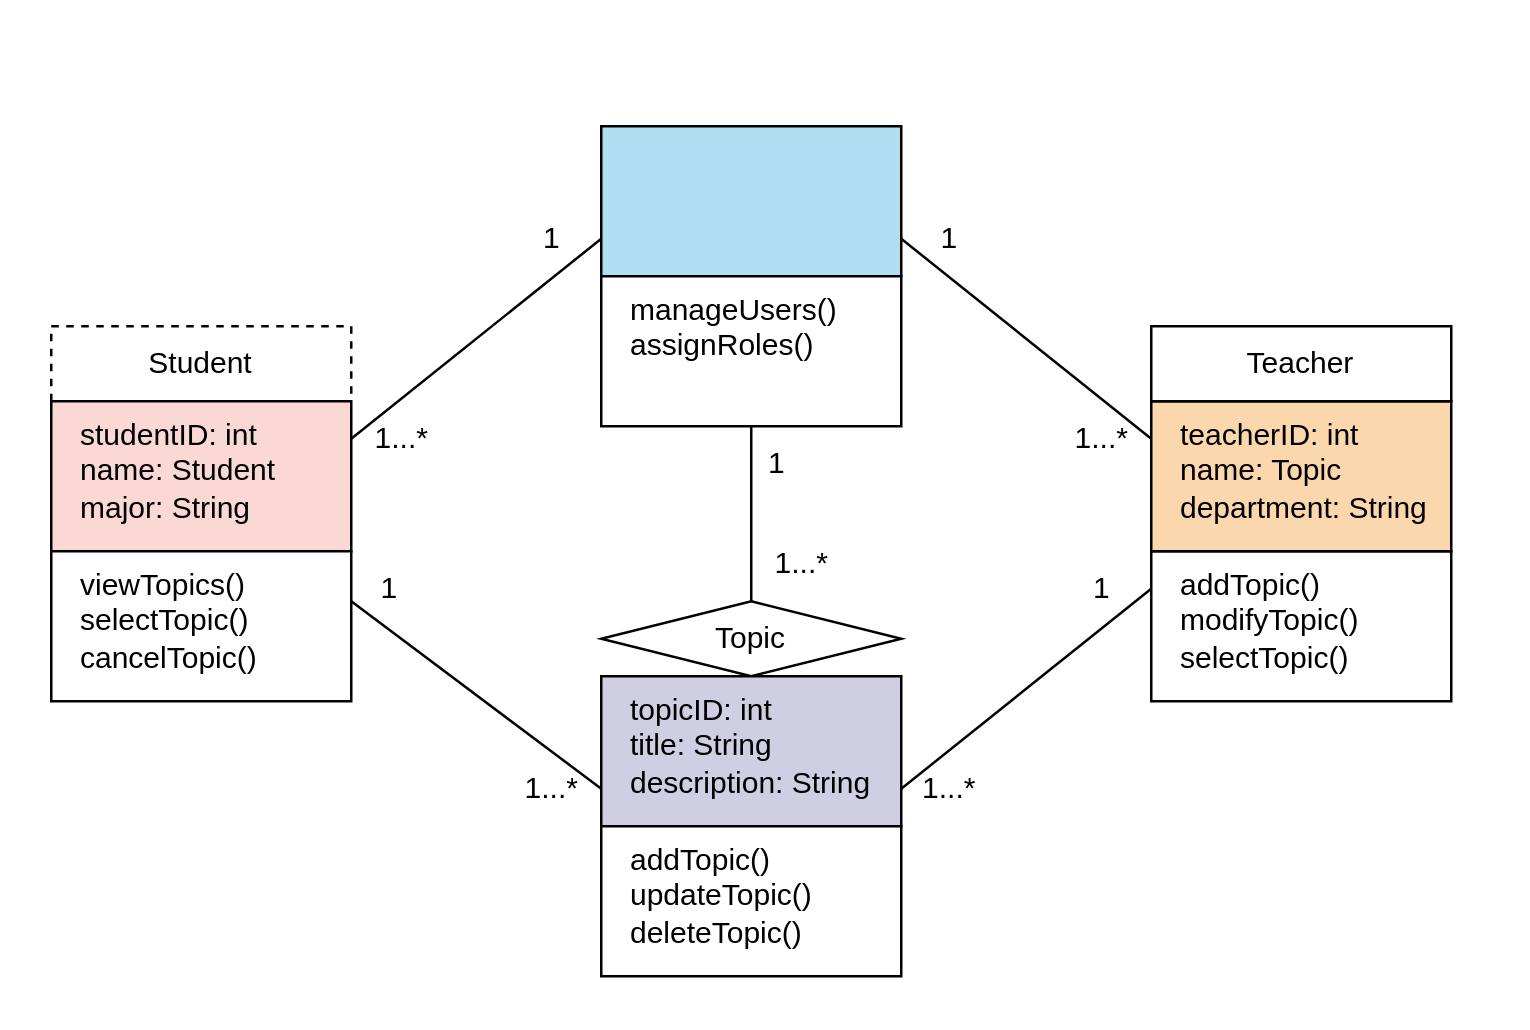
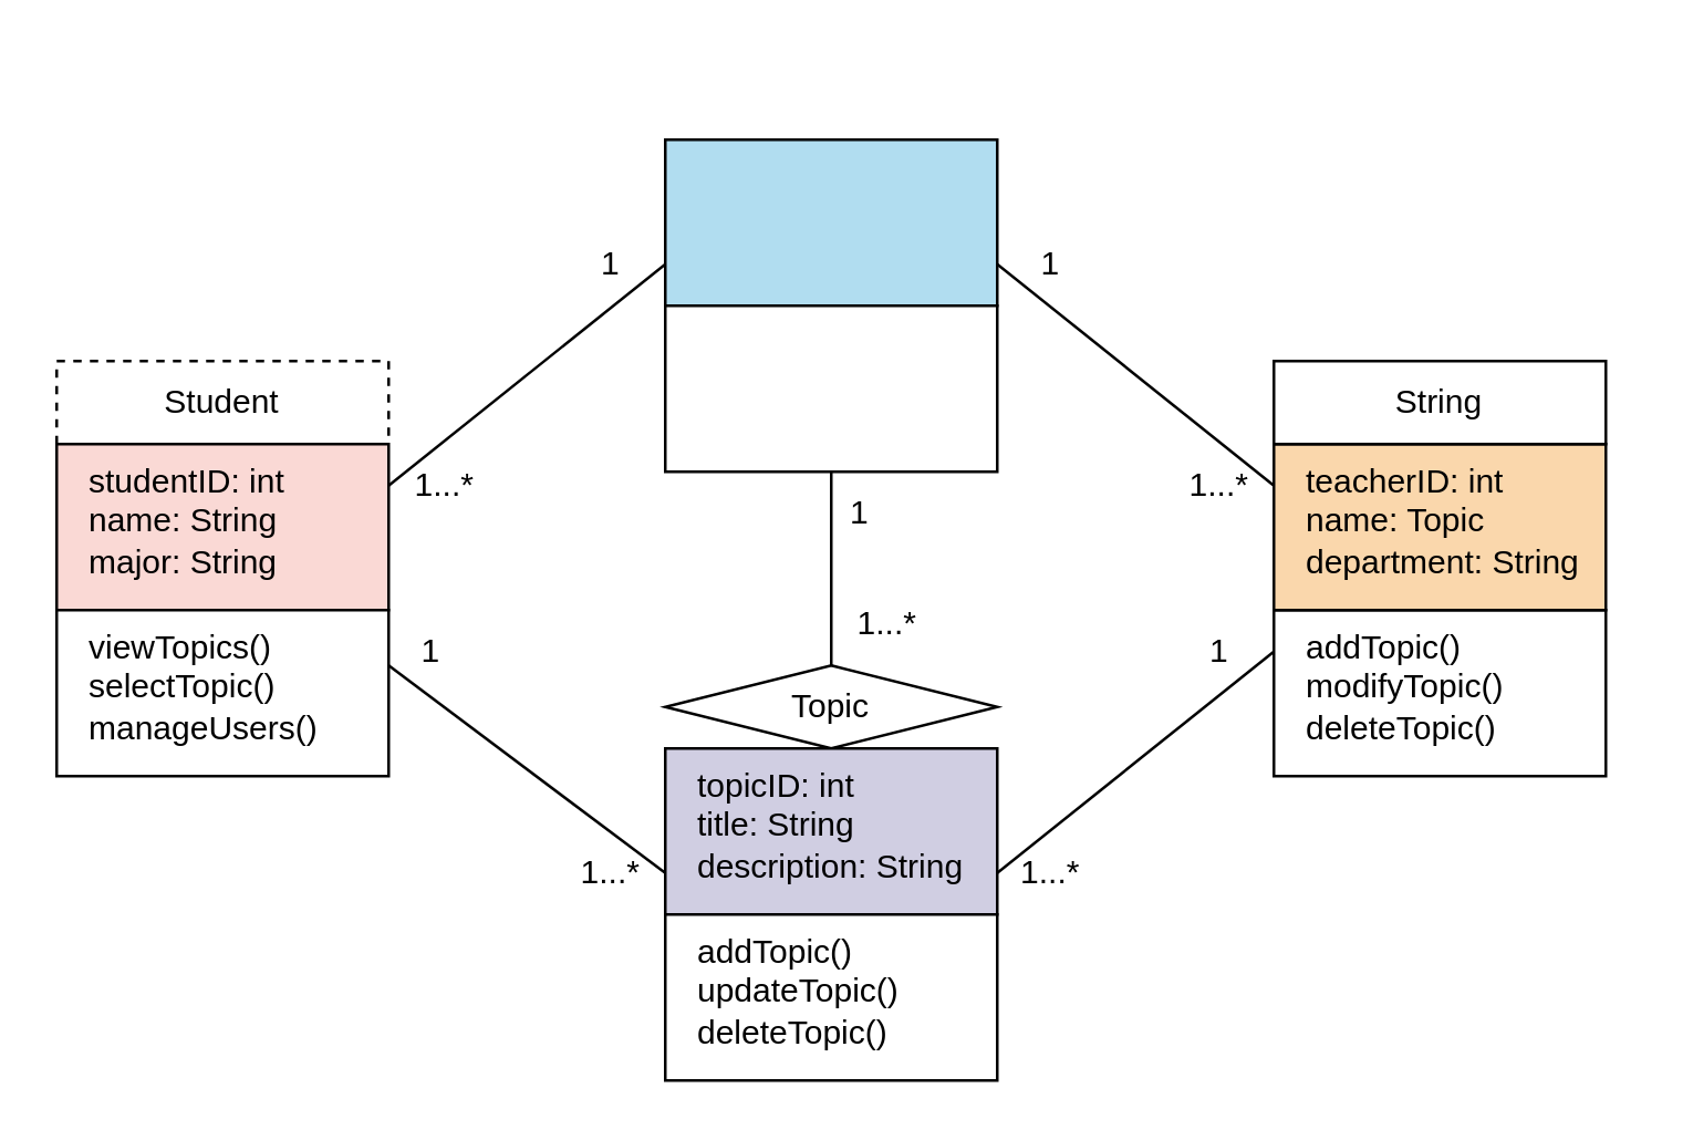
- <mxCell id="11" value="manageUsers()&lt;br&gt;assignRoles()" style="text;whiteSpace=wrap;html=1;" vertex="1" parent="8"><mxGeometry x="10" y="90" width="110" height="50" as="geometry" /></mxCell>
- <mxCell id="7" value="Teacher" style="rounded=0;whiteSpace=wrap;html=1;" vertex="1" parent="2"><mxGeometry width="120" height="30" as="geometry" /></mxCell>
+ <mxCell id="7" value="String" style="rounded=0;whiteSpace=wrap;html=1;" vertex="1" parent="2"><mxGeometry width="120" height="30" as="geometry" /></mxCell>
- <mxCell id="23" value="studentID: int&lt;br&gt;name: Student&lt;br&gt;major: String" style="text;whiteSpace=wrap;html=1;" vertex="1" parent="19"><mxGeometry x="10" y="30" width="100" height="90" as="geometry" /></mxCell>
+ <mxCell id="23" value="studentID: int&lt;br&gt;name: String&lt;br&gt;major: String" style="text;whiteSpace=wrap;html=1;" vertex="1" parent="19"><mxGeometry x="10" y="30" width="100" height="90" as="geometry" /></mxCell>
- <mxCell id="24" value="viewTopics()&lt;br&gt;selectTopic()&lt;br&gt;cancelTopic()" style="text;whiteSpace=wrap;html=1;" vertex="1" parent="19"><mxGeometry x="10" y="90" width="110" height="40" as="geometry" /></mxCell>
+ <mxCell id="24" value="viewTopics()&lt;br&gt;selectTopic()&lt;br&gt;manageUsers()" style="text;whiteSpace=wrap;html=1;" vertex="1" parent="19"><mxGeometry x="10" y="90" width="110" height="40" as="geometry" /></mxCell>
- <mxCell id="6" value="addTopic()&lt;br&gt;modifyTopic()&lt;br&gt;selectTopic()" style="text;whiteSpace=wrap;html=1;" vertex="1" parent="2"><mxGeometry x="10" y="90" width="120" height="40" as="geometry" /></mxCell>
+ <mxCell id="6" value="addTopic()&lt;br&gt;modifyTopic()&lt;br&gt;deleteTopic()" style="text;whiteSpace=wrap;html=1;" vertex="1" parent="2"><mxGeometry x="10" y="90" width="120" height="40" as="geometry" /></mxCell>
